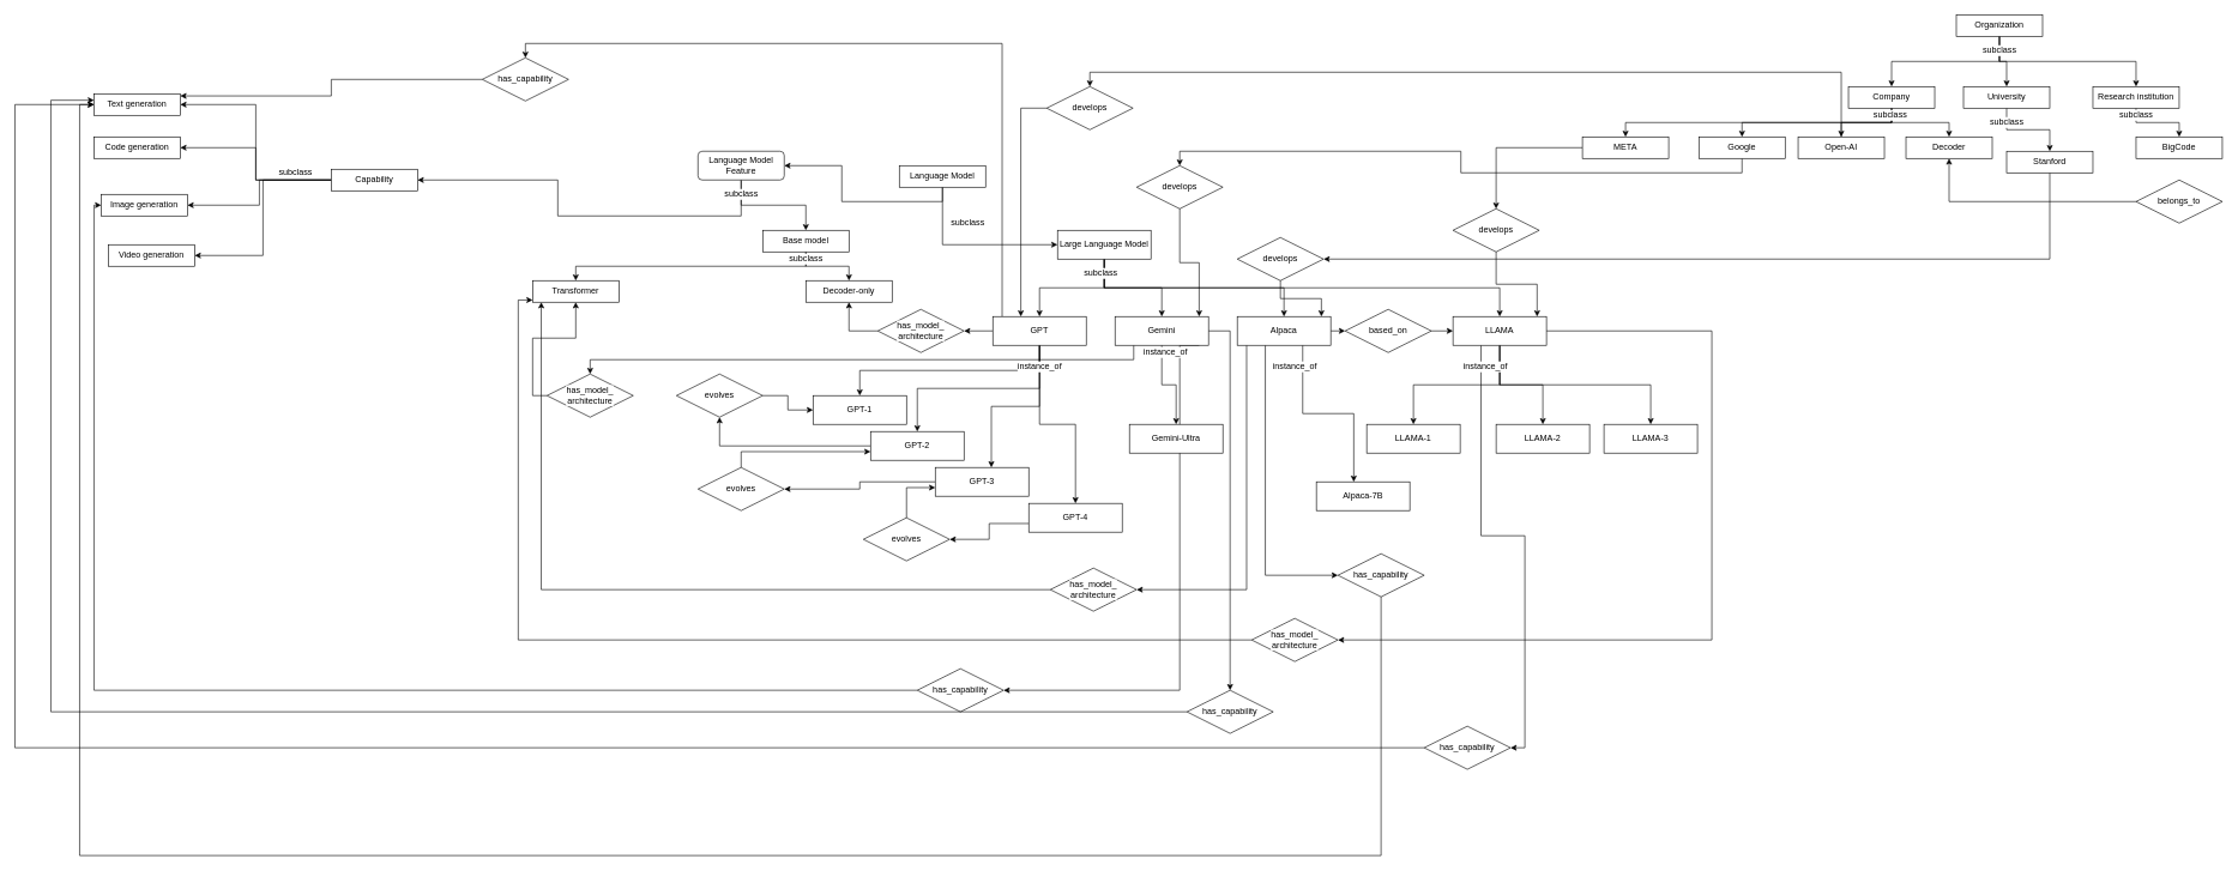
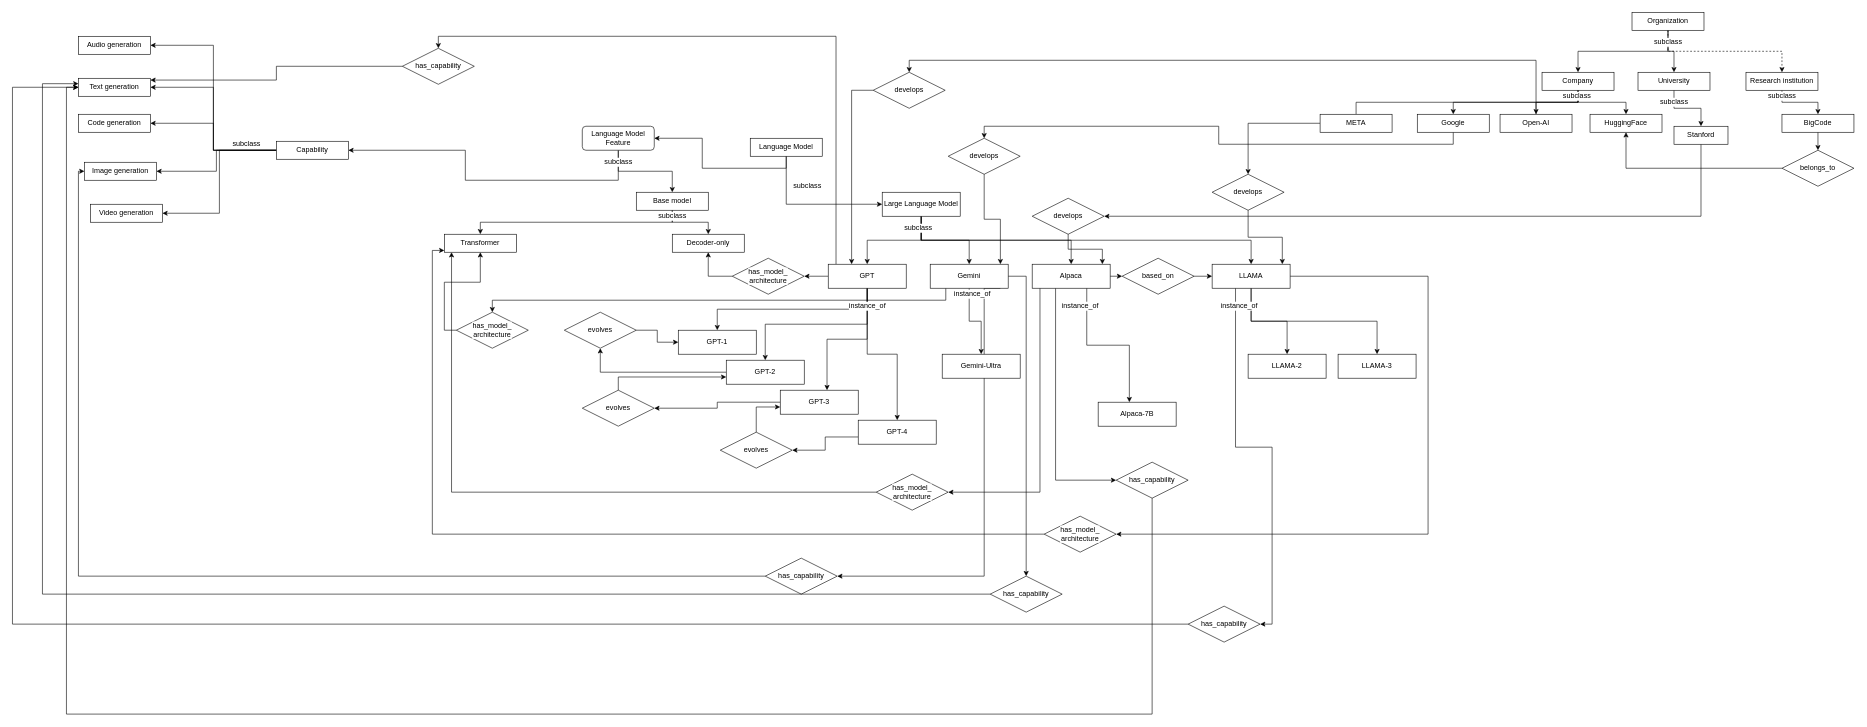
+ <mxCell id="120" value="Audio generation" style="rounded=0;whiteSpace=wrap;html=1;snapToPoint=1;points=[[0.1,0],[0.2,0],[0.3,0],[0.4,0],[0.5,0],[0.6,0],[0.7,0],[0.8,0],[0.9,0],[0,0.1],[0,0.3],[0,0.5],[0,0.7],[0,0.9],[0.1,1],[0.2,1],[0.3,1],[0.4,1],[0.5,1],[0.6,1],[0.7,1],[0.8,1],[0.9,1],[1,0.1],[1,0.3],[1,0.5],[1,0.7],[1,0.9]];" vertex="1" parent="1"><mxGeometry x="130" y="60" width="120" height="30" as="geometry" /></mxCell>
- <mxCell id="59" style="edgeStyle=orthogonalEdgeStyle;rounded=0;orthogonalLoop=1;jettySize=auto;html=1;exitX=0.5;exitY=1;exitDx=0;exitDy=0;fontFamily=Helvetica;fontSize=12;fontColor=default;labelBackgroundColor=#ffffff;resizable=0;" edge="1" parent="1" source="60" target="69"><mxGeometry relative="1" as="geometry" /></mxCell>
+ <mxCell id="59" style="edgeStyle=orthogonalEdgeStyle;rounded=0;orthogonalLoop=1;jettySize=auto;html=1;exitX=0.5;exitY=1;exitDx=0;exitDy=0;fontFamily=Helvetica;fontSize=12;fontColor=default;labelBackgroundColor=#ffffff;resizable=0;dashed=1;" edge="1" parent="1" source="60" target="69"><mxGeometry relative="1" as="geometry" /></mxCell>
+ <mxCell id="114" style="edgeStyle=orthogonalEdgeStyle;rounded=0;orthogonalLoop=1;jettySize=auto;html=1;exitX=0;exitY=0.5;exitDx=0;exitDy=0;entryX=1;entryY=0.5;entryDx=0;entryDy=0;fontFamily=Helvetica;fontSize=12;fontColor=default;labelBackgroundColor=#ffffff;resizable=0;" edge="1" parent="1" source="119" target="120"><mxGeometry relative="1" as="geometry" /></mxCell>
- <mxCell id="64" style="edgeStyle=orthogonalEdgeStyle;rounded=0;orthogonalLoop=1;jettySize=auto;html=1;exitX=0.5;exitY=1;exitDx=0;exitDy=0;entryX=0.5;entryY=0;entryDx=0;entryDy=0;fontFamily=Helvetica;fontSize=12;fontColor=default;labelBackgroundColor=#ffffff;resizable=0;" edge="1" parent="1" source="65" target="78"><mxGeometry relative="1" as="geometry" /></mxCell>
+ <mxCell id="64" style="edgeStyle=orthogonalEdgeStyle;rounded=0;orthogonalLoop=1;jettySize=auto;html=1;exitX=0.5;exitY=1;exitDx=0;exitDy=0;entryX=0.5;entryY=0;entryDx=0;entryDy=0;fontFamily=Helvetica;fontSize=12;fontColor=default;labelBackgroundColor=#ffffff;resizable=0;endArrow=none;" edge="1" parent="1" source="65" target="78"><mxGeometry relative="1" as="geometry" /></mxCell>
- <mxCell id="74" value="Decoder" style="rounded=0;whiteSpace=wrap;html=1;snapToPoint=1;points=[[0.1,0],[0.2,0],[0.3,0],[0.4,0],[0.5,0],[0.6,0],[0.7,0],[0.8,0],[0.9,0],[0,0.1],[0,0.3],[0,0.5],[0,0.7],[0,0.9],[0.1,1],[0.2,1],[0.3,1],[0.4,1],[0.5,1],[0.6,1],[0.7,1],[0.8,1],[0.9,1],[1,0.1],[1,0.3],[1,0.5],[1,0.7],[1,0.9]];" vertex="1" parent="1"><mxGeometry x="2650" y="190" width="120" height="30" as="geometry" /></mxCell>
+ <mxCell id="74" value="HuggingFace" style="rounded=0;whiteSpace=wrap;html=1;snapToPoint=1;points=[[0.1,0],[0.2,0],[0.3,0],[0.4,0],[0.5,0],[0.6,0],[0.7,0],[0.8,0],[0.9,0],[0,0.1],[0,0.3],[0,0.5],[0,0.7],[0,0.9],[0.1,1],[0.2,1],[0.3,1],[0.4,1],[0.5,1],[0.6,1],[0.7,1],[0.8,1],[0.9,1],[1,0.1],[1,0.3],[1,0.5],[1,0.7],[1,0.9]];" vertex="1" parent="1"><mxGeometry x="2650" y="190" width="120" height="30" as="geometry" /></mxCell>
- <mxCell id="76" value="Stanford" style="rounded=0;whiteSpace=wrap;html=1;snapToPoint=1;points=[[0.1,0],[0.2,0],[0.3,0],[0.4,0],[0.5,0],[0.6,0],[0.7,0],[0.8,0],[0.9,0],[0,0.1],[0,0.3],[0,0.5],[0,0.7],[0,0.9],[0.1,1],[0.2,1],[0.3,1],[0.4,1],[0.5,1],[0.6,1],[0.7,1],[0.8,1],[0.9,1],[1,0.1],[1,0.3],[1,0.5],[1,0.7],[1,0.9]];" vertex="1" parent="1"><mxGeometry x="2790" y="210" width="120" height="30" as="geometry" /></mxCell>
+ <mxCell id="76" value="Stanford" style="rounded=0;whiteSpace=wrap;html=1;snapToPoint=1;points=[[0.1,0],[0.2,0],[0.3,0],[0.4,0],[0.5,0],[0.6,0],[0.7,0],[0.8,0],[0.9,0],[0,0.1],[0,0.3],[0,0.5],[0,0.7],[0,0.9],[0.1,1],[0.2,1],[0.3,1],[0.4,1],[0.5,1],[0.6,1],[0.7,1],[0.8,1],[0.9,1],[1,0.1],[1,0.3],[1,0.5],[1,0.7],[1,0.9]];" vertex="1" parent="1"><mxGeometry x="2790" y="210" width="90" height="30" as="geometry" /></mxCell>
+ <mxCell id="79" style="edgeStyle=orthogonalEdgeStyle;rounded=0;orthogonalLoop=1;jettySize=auto;html=1;exitX=0.5;exitY=1;exitDx=0;exitDy=0;entryX=0.5;entryY=0;entryDx=0;entryDy=0;fontFamily=Helvetica;fontSize=12;fontColor=default;labelBackgroundColor=#ffffff;resizable=0;" edge="1" parent="1" source="80" target="82"><mxGeometry relative="1" as="geometry" /></mxCell>
- <mxCell id="27" style="edgeStyle=orthogonalEdgeStyle;rounded=0;orthogonalLoop=1;jettySize=auto;html=1;exitX=0.5;exitY=1;exitDx=0;exitDy=0;entryX=0.5;entryY=0;entryDx=0;entryDy=0;fontFamily=Helvetica;fontSize=12;fontColor=default;labelBackgroundColor=#ffffff;resizable=0;" edge="1" parent="1" source="32" target="52"><mxGeometry relative="1" as="geometry" /></mxCell>
- <mxCell id="52" value="LLAMA-1" style="rounded=0;whiteSpace=wrap;html=1;snapToPoint=1;points=[[0.1,0],[0.2,0],[0.3,0],[0.4,0],[0.5,0],[0.6,0],[0.7,0],[0.8,0],[0.9,0],[0,0.1],[0,0.3],[0,0.5],[0,0.7],[0,0.9],[0.1,1],[0.2,1],[0.3,1],[0.4,1],[0.5,1],[0.6,1],[0.7,1],[0.8,1],[0.9,1],[1,0.1],[1,0.3],[1,0.5],[1,0.7],[1,0.9]];" vertex="1" parent="1"><mxGeometry x="1900" y="590" width="130" height="40" as="geometry" /></mxCell>
